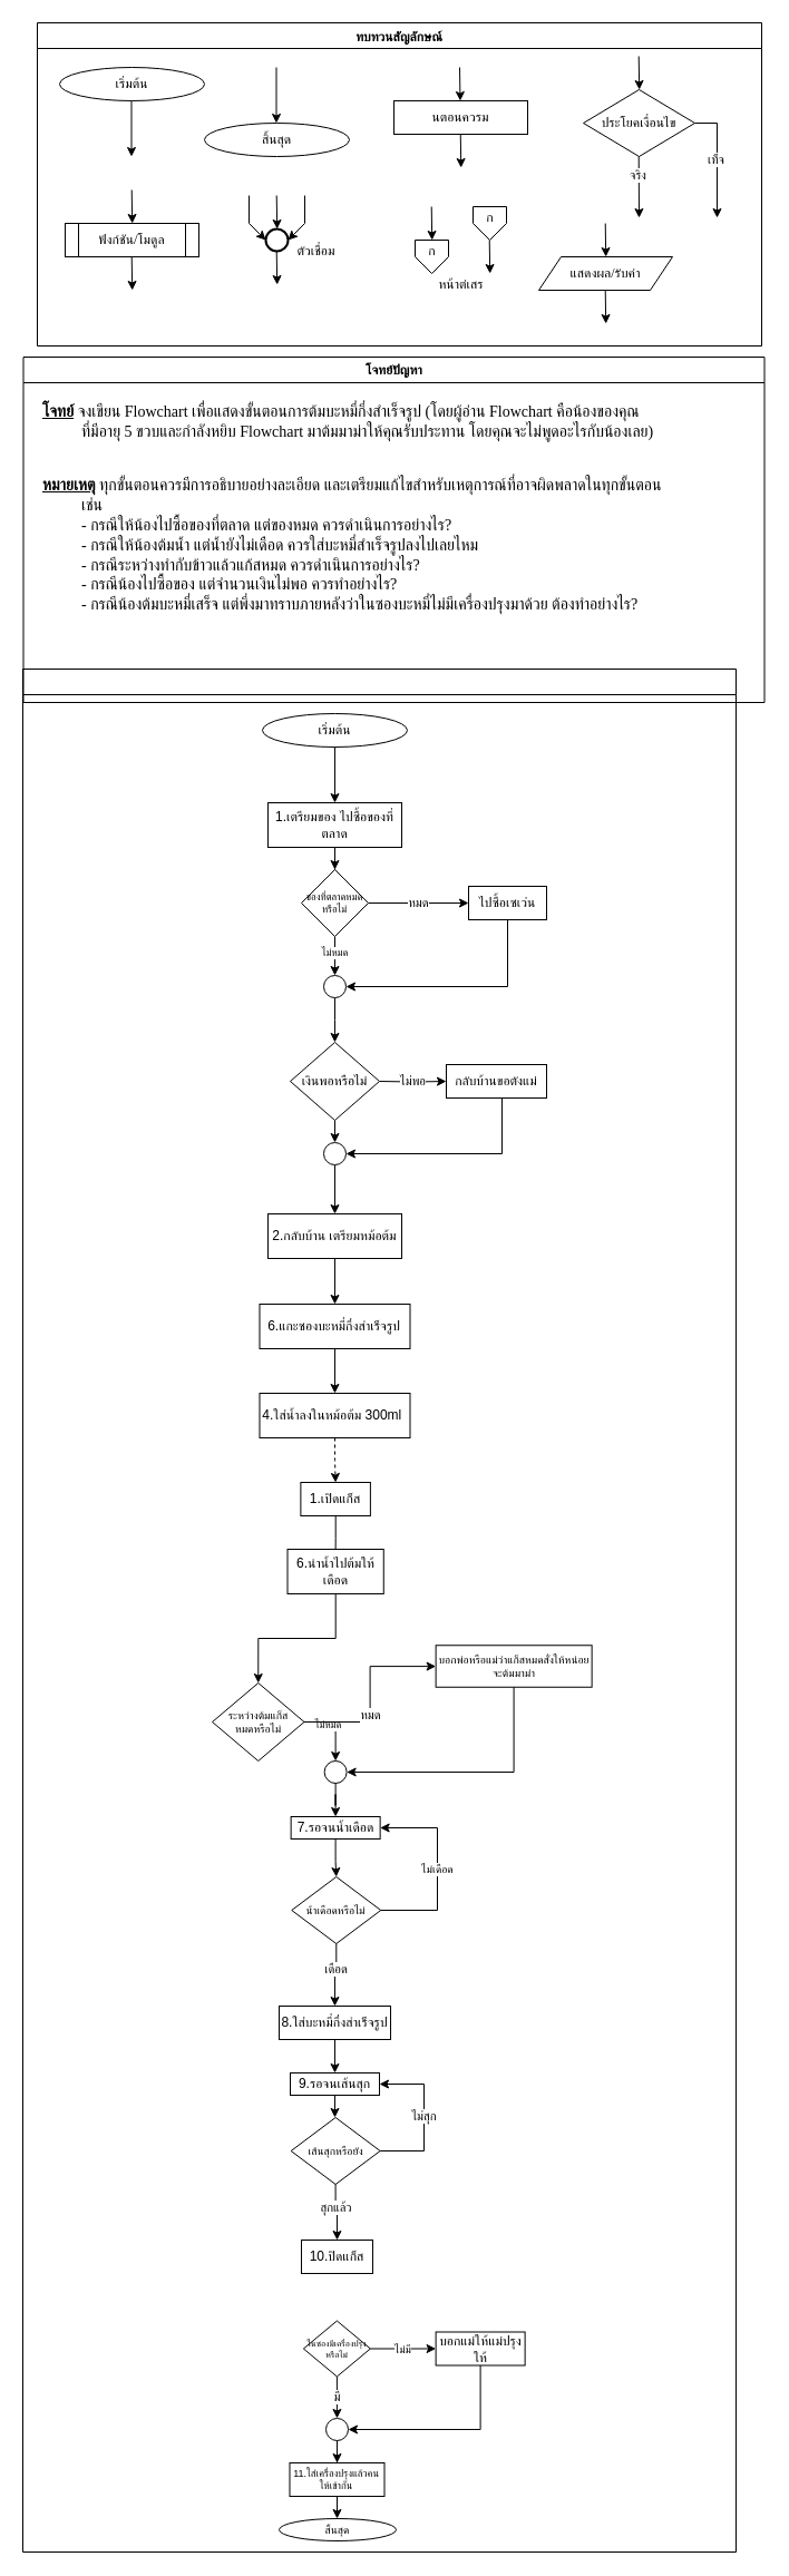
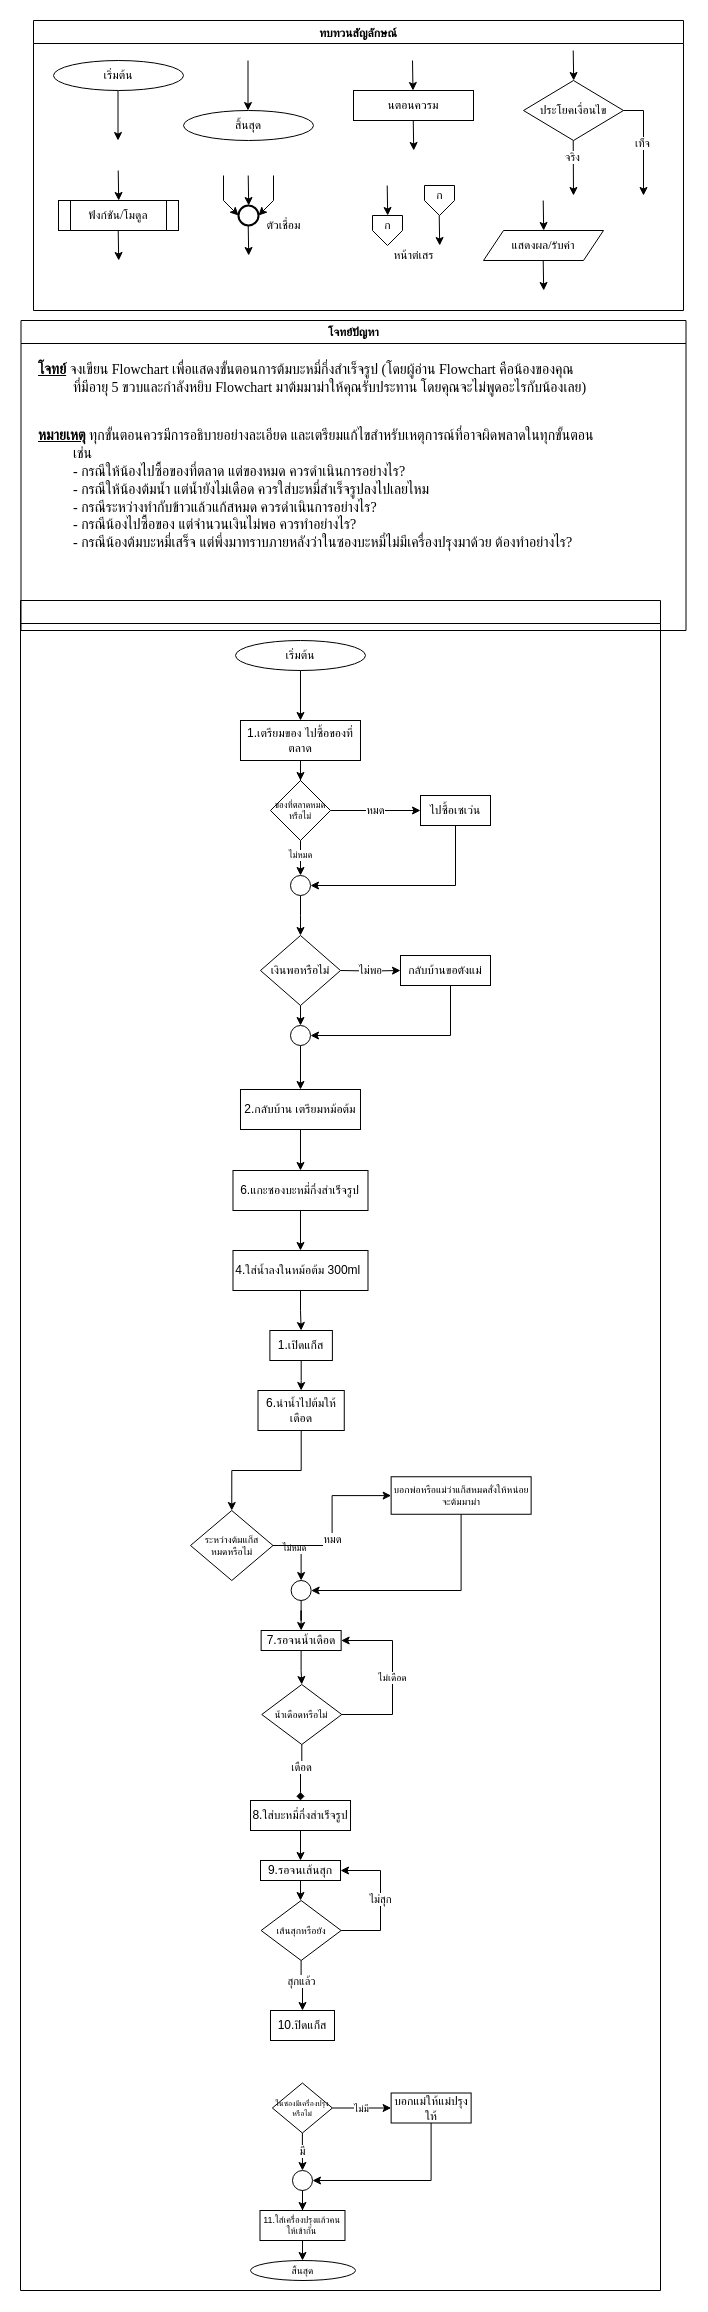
- <mxCell id="82" style="edgeStyle=orthogonalEdgeStyle;rounded=0;orthogonalLoop=1;jettySize=auto;html=1;entryX=0.5;entryY=0;entryDx=0;entryDy=0;dashed=1;" parent="35" source="78" target="80" edge="1"><mxGeometry relative="1" as="geometry" /></mxCell>
+ <mxCell id="82" style="edgeStyle=orthogonalEdgeStyle;rounded=0;orthogonalLoop=1;jettySize=auto;html=1;entryX=0.5;entryY=0;entryDx=0;entryDy=0;" parent="35" source="78" target="80" edge="1"><mxGeometry relative="1" as="geometry" /></mxCell>
- <mxCell id="83" style="edgeStyle=orthogonalEdgeStyle;rounded=0;orthogonalLoop=1;jettySize=auto;html=1;entryX=0.5;entryY=0;entryDx=0;entryDy=0;endArrow=none;" parent="35" source="80" target="81" edge="1"><mxGeometry relative="1" as="geometry" /></mxCell>
+ <mxCell id="83" style="edgeStyle=orthogonalEdgeStyle;rounded=0;orthogonalLoop=1;jettySize=auto;html=1;entryX=0.5;entryY=0;entryDx=0;entryDy=0;" parent="35" source="80" target="81" edge="1"><mxGeometry relative="1" as="geometry" /></mxCell>
- <mxCell id="56" value="เดือด" style="edgeStyle=orthogonalEdgeStyle;rounded=0;orthogonalLoop=1;jettySize=auto;html=1;" parent="35" source="54" target="55" edge="1"><mxGeometry x="-0.2" relative="1" as="geometry"><mxPoint x="280" y="1210" as="targetPoint" /><mxPoint as="offset" /></mxGeometry></mxCell>
+ <mxCell id="56" value="เดือด" style="edgeStyle=orthogonalEdgeStyle;rounded=0;orthogonalLoop=1;jettySize=auto;html=1;endArrow=diamond;" parent="35" source="54" target="55" edge="1"><mxGeometry x="-0.2" relative="1" as="geometry"><mxPoint x="280" y="1210" as="targetPoint" /><mxPoint as="offset" /></mxGeometry></mxCell>
